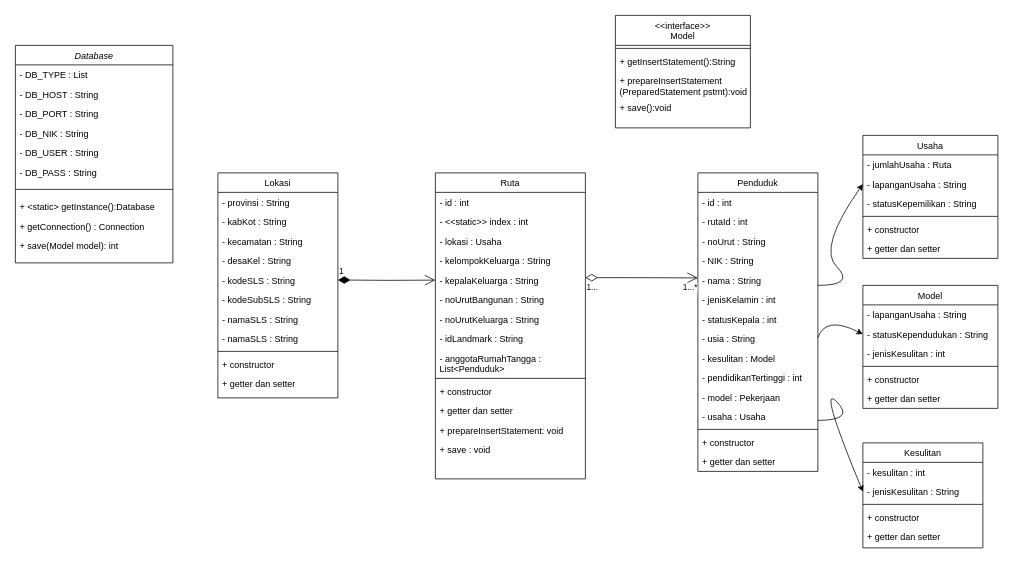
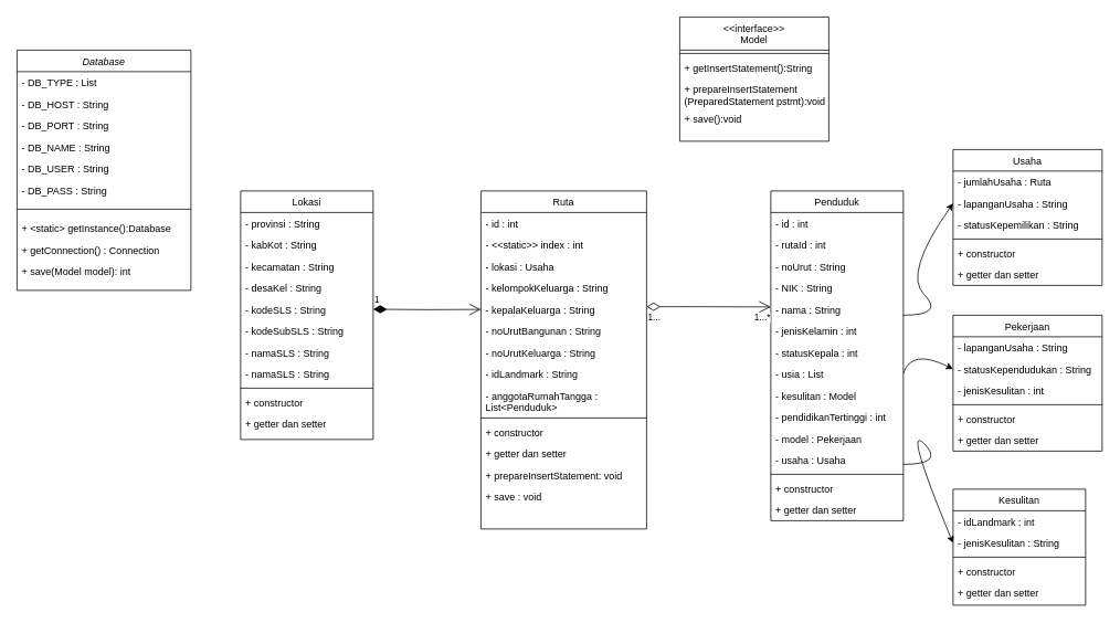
- <mxCell id="6" value="- DB_NIK : String&#10;&#10;" style="text;align=left;verticalAlign=top;spacingLeft=4;spacingRight=4;overflow=hidden;rotatable=0;points=[[0,0.5],[1,0.5]];portConstraint=eastwest;" parent="2" vertex="1"><mxGeometry y="104" width="210" height="26" as="geometry" /></mxCell>
+ <mxCell id="6" value="- DB_NAME : String&#10;&#10;" style="text;align=left;verticalAlign=top;spacingLeft=4;spacingRight=4;overflow=hidden;rotatable=0;points=[[0,0.5],[1,0.5]];portConstraint=eastwest;" parent="2" vertex="1"><mxGeometry y="104" width="210" height="26" as="geometry" /></mxCell>
- <mxCell id="36" value="Model" style="swimlane;fontStyle=0;align=center;verticalAlign=top;childLayout=stackLayout;horizontal=1;startSize=26;horizontalStack=0;resizeParent=1;resizeLast=0;collapsible=1;marginBottom=0;rounded=0;shadow=0;strokeWidth=1;" vertex="1" parent="1"><mxGeometry x="1150" y="380" width="180" height="164" as="geometry"><mxRectangle x="340" y="380" width="170" height="26" as="alternateBounds" /></mxGeometry></mxCell>
+ <mxCell id="36" value="Pekerjaan" style="swimlane;fontStyle=0;align=center;verticalAlign=top;childLayout=stackLayout;horizontal=1;startSize=26;horizontalStack=0;resizeParent=1;resizeLast=0;collapsible=1;marginBottom=0;rounded=0;shadow=0;strokeWidth=1;" vertex="1" parent="1"><mxGeometry x="1150" y="380" width="180" height="164" as="geometry"><mxRectangle x="340" y="380" width="170" height="26" as="alternateBounds" /></mxGeometry></mxCell>
- <mxCell id="51" value="- usia : String" style="text;align=left;verticalAlign=top;spacingLeft=4;spacingRight=4;overflow=hidden;rotatable=0;points=[[0,0.5],[1,0.5]];portConstraint=eastwest;" vertex="1" parent="43"><mxGeometry y="208" width="160" height="26" as="geometry" /></mxCell>
+ <mxCell id="51" value="- usia : List" style="text;align=left;verticalAlign=top;spacingLeft=4;spacingRight=4;overflow=hidden;rotatable=0;points=[[0,0.5],[1,0.5]];portConstraint=eastwest;" vertex="1" parent="43"><mxGeometry y="208" width="160" height="26" as="geometry" /></mxCell>
- <mxCell id="19" value="- kesulitan : int" style="text;align=left;verticalAlign=top;spacingLeft=4;spacingRight=4;overflow=hidden;rotatable=0;points=[[0,0.5],[1,0.5]];portConstraint=eastwest;" parent="18" vertex="1"><mxGeometry y="26" width="160" height="26" as="geometry" /></mxCell>
+ <mxCell id="19" value="- idLandmark : int" style="text;align=left;verticalAlign=top;spacingLeft=4;spacingRight=4;overflow=hidden;rotatable=0;points=[[0,0.5],[1,0.5]];portConstraint=eastwest;" parent="18" vertex="1"><mxGeometry y="26" width="160" height="26" as="geometry" /></mxCell>
